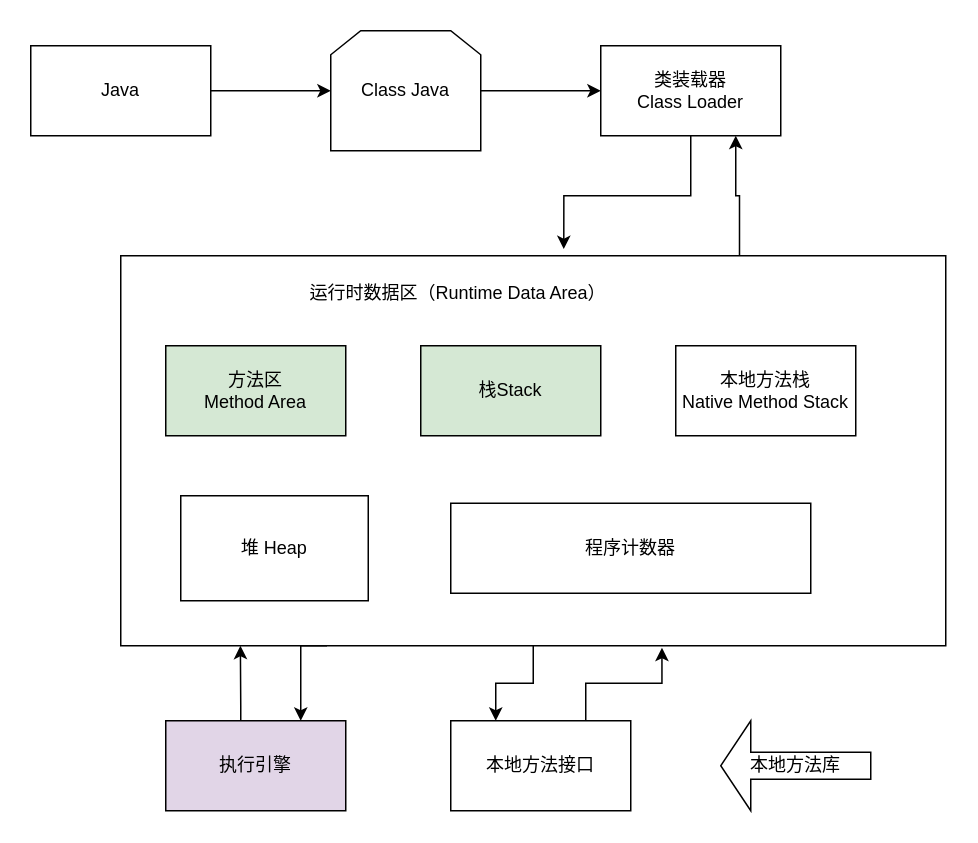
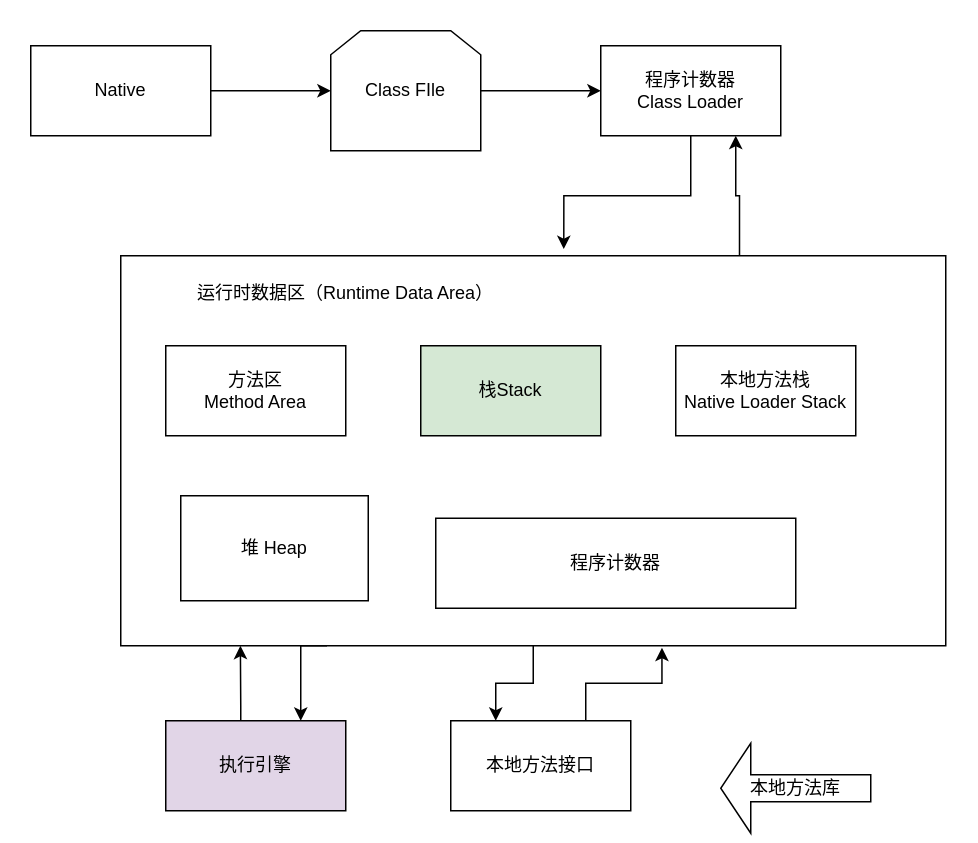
- <mxCell id="3" value="Java" style="rounded=0;whiteSpace=wrap;html=1;" vertex="1" parent="1"><mxGeometry x="20" y="30" width="120" height="60" as="geometry" /></mxCell>
+ <mxCell id="3" value="Native" style="rounded=0;whiteSpace=wrap;html=1;" vertex="1" parent="1"><mxGeometry x="20" y="30" width="120" height="60" as="geometry" /></mxCell>
- <mxCell id="5" value="Class Java" style="shape=loopLimit;whiteSpace=wrap;html=1;" vertex="1" parent="1"><mxGeometry x="220" y="20" width="100" height="80" as="geometry" /></mxCell>
+ <mxCell id="5" value="Class FIle" style="shape=loopLimit;whiteSpace=wrap;html=1;" vertex="1" parent="1"><mxGeometry x="220" y="20" width="100" height="80" as="geometry" /></mxCell>
- <mxCell id="7" value="类装载器&lt;br&gt;Class Loader" style="rounded=0;whiteSpace=wrap;html=1;" vertex="1" parent="1"><mxGeometry x="400" y="30" width="120" height="60" as="geometry" /></mxCell>
+ <mxCell id="7" value="程序计数器&lt;br&gt;Class Loader" style="rounded=0;whiteSpace=wrap;html=1;" vertex="1" parent="1"><mxGeometry x="400" y="30" width="120" height="60" as="geometry" /></mxCell>
- <mxCell id="12" value="运行时数据区（Runtime Data Area）" style="text;html=1;strokeColor=none;fillColor=none;align=center;verticalAlign=middle;whiteSpace=wrap;rounded=0;" vertex="1" parent="1"><mxGeometry x="190" y="180" width="230" height="30" as="geometry" /></mxCell>
+ <mxCell id="12" value="运行时数据区（Runtime Data Area）" style="text;html=1;strokeColor=none;fillColor=none;align=center;verticalAlign=middle;whiteSpace=wrap;rounded=0;" vertex="1" parent="1"><mxGeometry x="115" y="180" width="230" height="30" as="geometry" /></mxCell>
- <mxCell id="13" value="方法区&lt;br&gt;Method Area" style="rounded=0;whiteSpace=wrap;html=1;fillColor=#d5e8d4;" vertex="1" parent="1"><mxGeometry x="110" y="230" width="120" height="60" as="geometry" /></mxCell>
+ <mxCell id="13" value="方法区&lt;br&gt;Method Area" style="rounded=0;whiteSpace=wrap;html=1;" vertex="1" parent="1"><mxGeometry x="110" y="230" width="120" height="60" as="geometry" /></mxCell>
- <mxCell id="15" value="本地方法栈&lt;br&gt;Native Method Stack" style="rounded=0;whiteSpace=wrap;html=1;" vertex="1" parent="1"><mxGeometry x="450" y="230" width="120" height="60" as="geometry" /></mxCell>
+ <mxCell id="15" value="本地方法栈&lt;br&gt;Native Loader Stack" style="rounded=0;whiteSpace=wrap;html=1;" vertex="1" parent="1"><mxGeometry x="450" y="230" width="120" height="60" as="geometry" /></mxCell>
- <mxCell id="17" value="程序计数器" style="rounded=0;whiteSpace=wrap;html=1;" vertex="1" parent="1"><mxGeometry x="300" y="335" width="240" height="60" as="geometry" /></mxCell>
+ <mxCell id="17" value="程序计数器" style="rounded=0;whiteSpace=wrap;html=1;" vertex="1" parent="1"><mxGeometry x="290" y="345" width="240" height="60" as="geometry" /></mxCell>
- <mxCell id="22" value="本地方法库" style="shape=singleArrow;direction=west;whiteSpace=wrap;html=1;" vertex="1" parent="1"><mxGeometry x="480" y="480" width="100" height="60" as="geometry" /></mxCell>
+ <mxCell id="22" value="本地方法库" style="shape=singleArrow;direction=west;whiteSpace=wrap;html=1;" vertex="1" parent="1"><mxGeometry x="480" y="495" width="100" height="60" as="geometry" /></mxCell>
